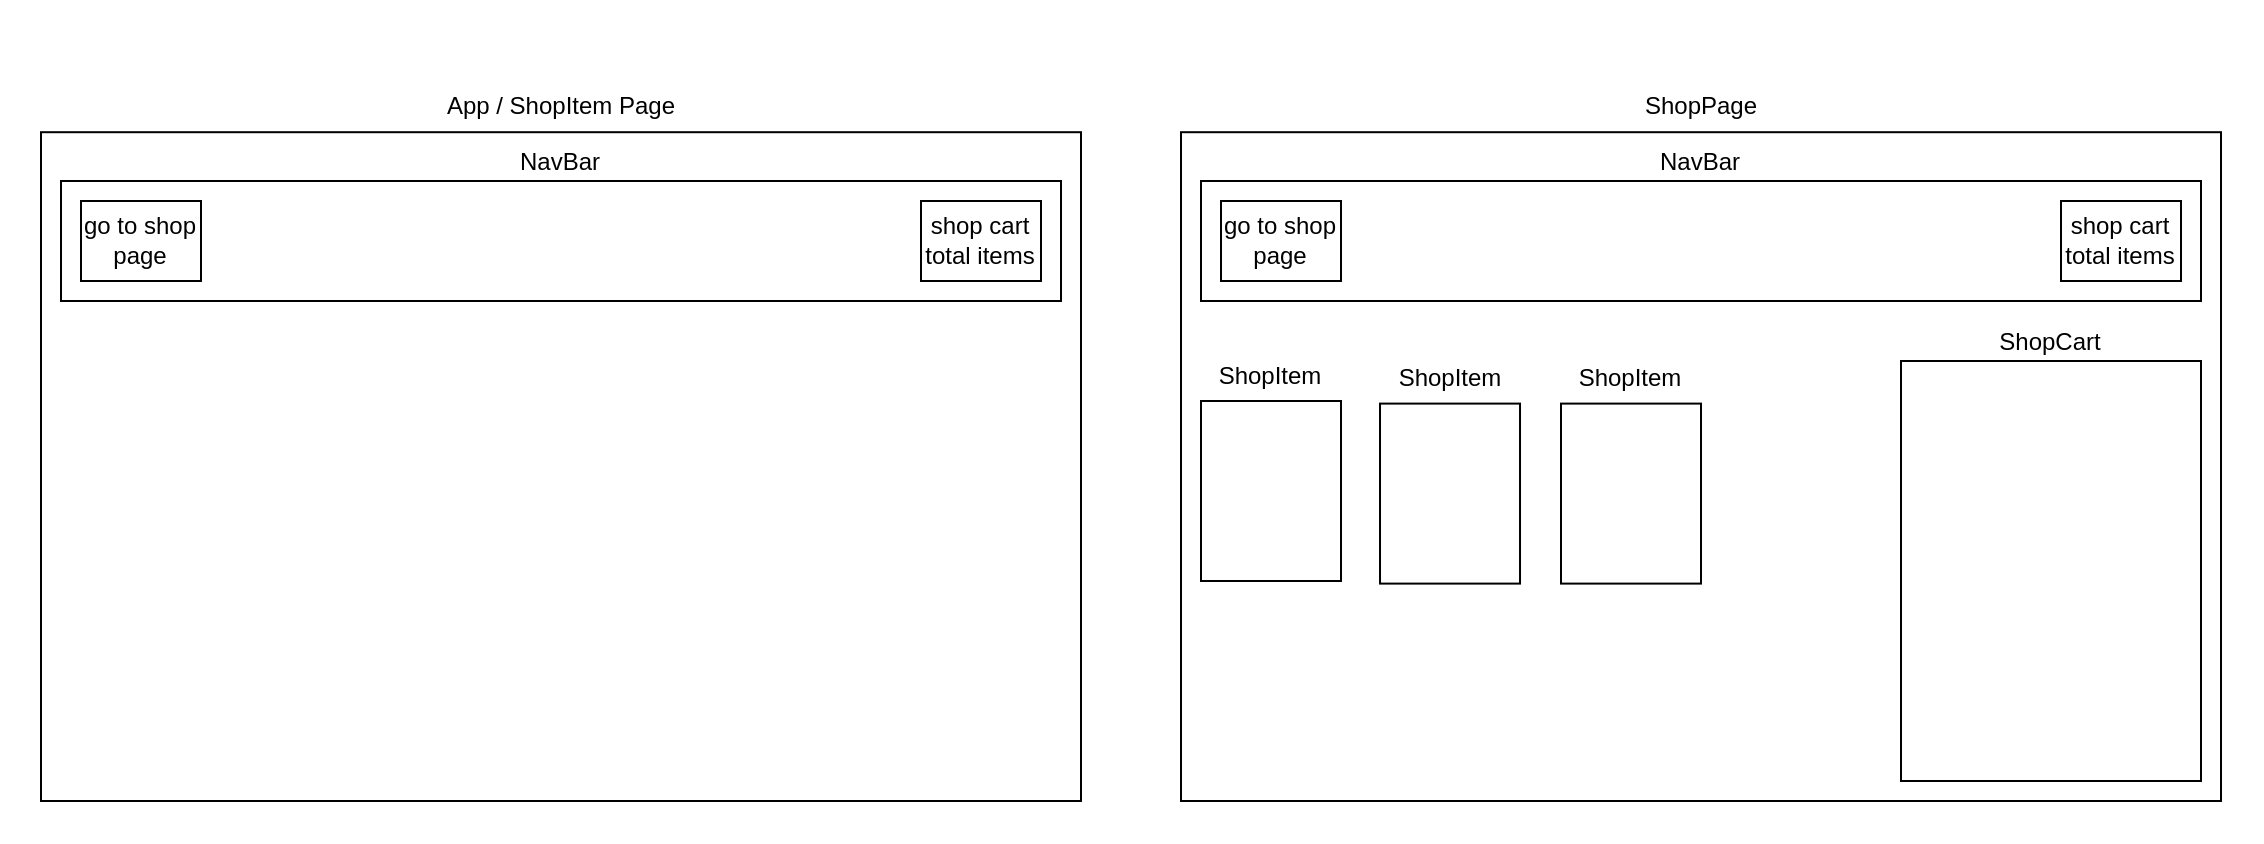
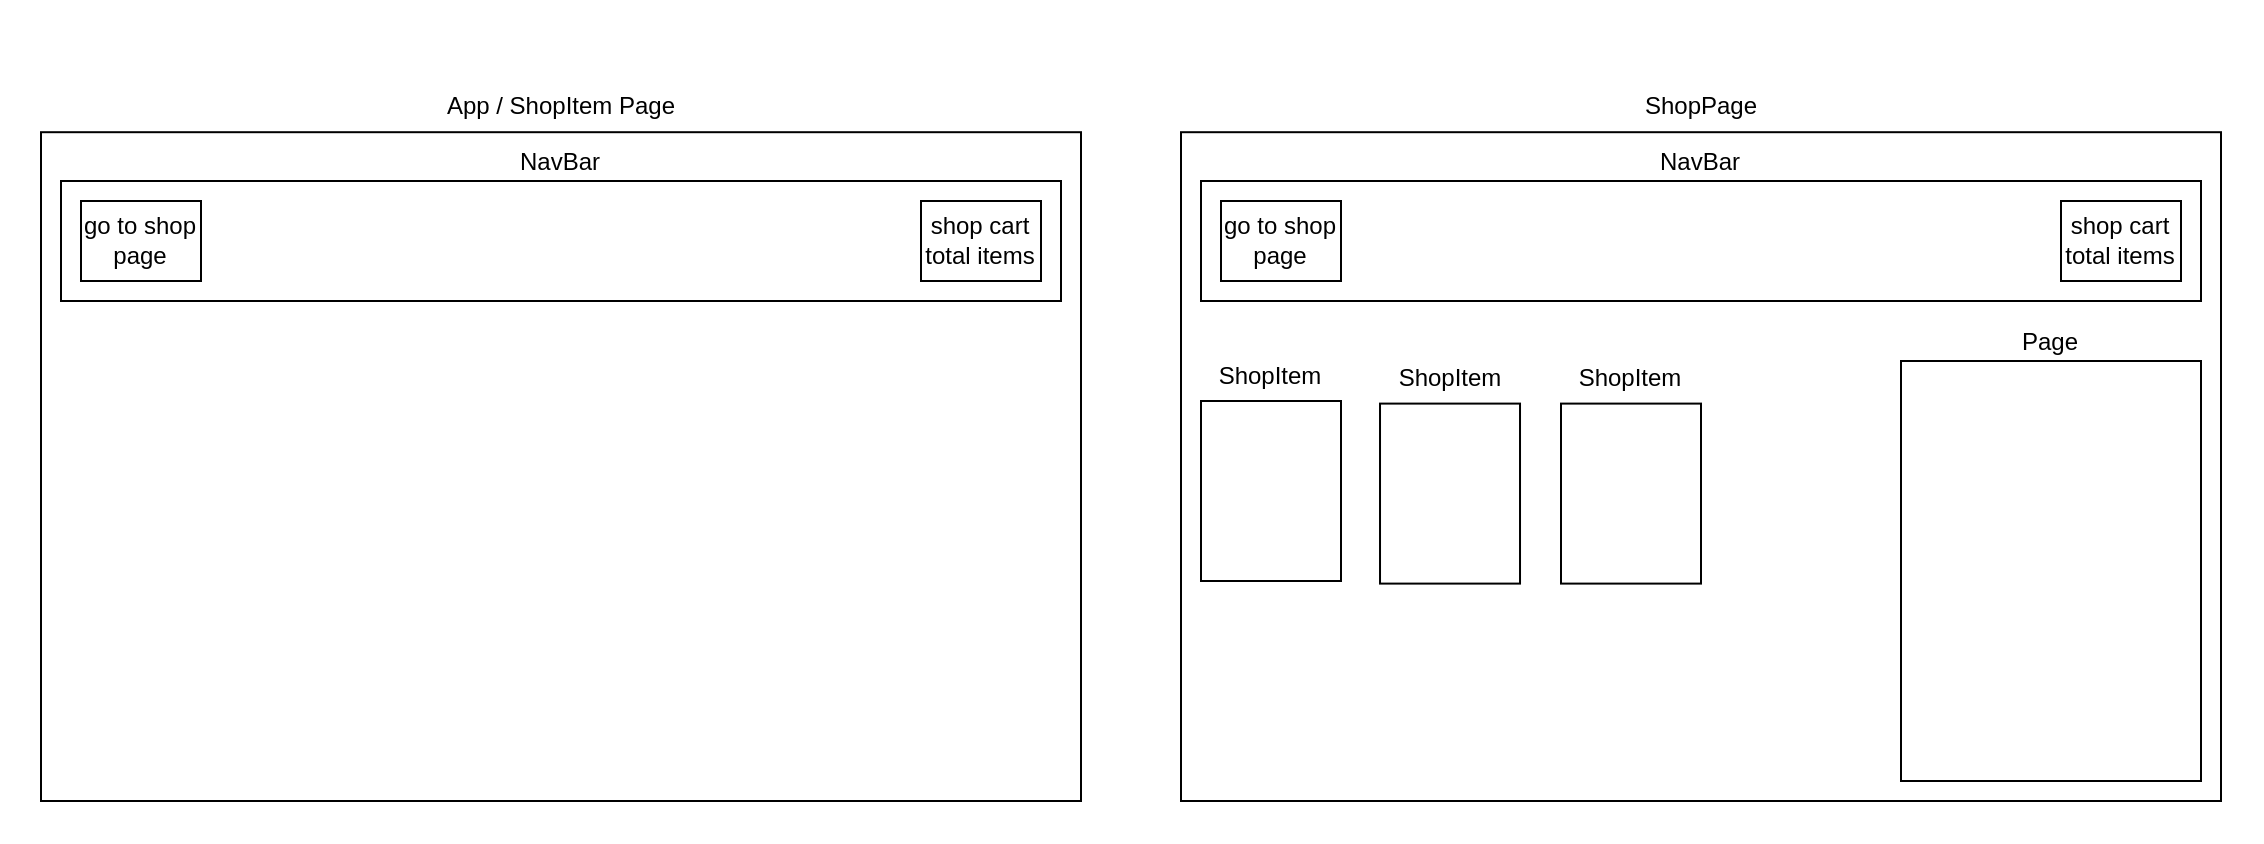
- <mxCell id="19" value="ShopCart" style="text;html=1;strokeColor=none;fillColor=none;align=center;verticalAlign=middle;whiteSpace=wrap;rounded=0;" parent="10" vertex="1"><mxGeometry x="405" y="136" width="60" height="30" as="geometry" /></mxCell>
+ <mxCell id="19" value="Page" style="text;html=1;strokeColor=none;fillColor=none;align=center;verticalAlign=middle;whiteSpace=wrap;rounded=0;" parent="10" vertex="1"><mxGeometry x="405" y="136" width="60" height="30" as="geometry" /></mxCell>
